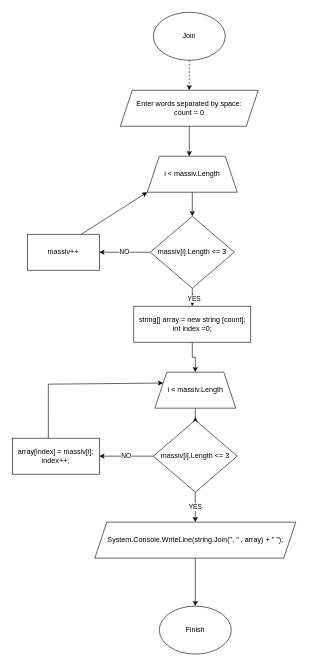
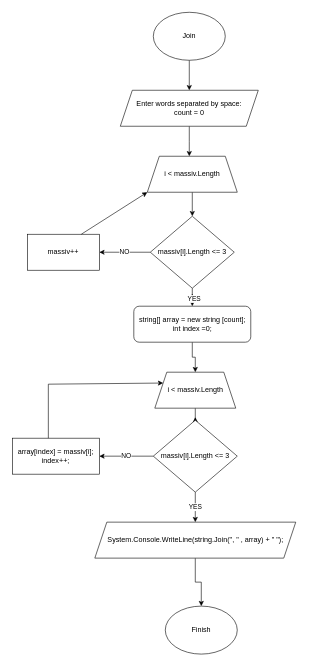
- <mxCell id="2" value="" style="edgeStyle=orthogonalEdgeStyle;rounded=0;orthogonalLoop=1;jettySize=auto;html=1;dashed=1;" edge="1" parent="1" source="3" target="5"><mxGeometry relative="1" as="geometry" /></mxCell>
+ <mxCell id="2" value="" style="edgeStyle=orthogonalEdgeStyle;rounded=0;orthogonalLoop=1;jettySize=auto;html=1;" edge="1" parent="1" source="3" target="5"><mxGeometry relative="1" as="geometry" /></mxCell>
- <mxCell id="22" value="string[] array = new string [count]; int index =0;" style="rounded=0;whiteSpace=wrap;html=1;" vertex="1" parent="1"><mxGeometry x="222.5" y="510" width="195" height="60" as="geometry" /></mxCell>
+ <mxCell id="22" value="string[] array = new string [count]; int index =0;" style="whiteSpace=wrap;html=1;rounded=1;" vertex="1" parent="1"><mxGeometry x="222.5" y="510" width="195" height="60" as="geometry" /></mxCell>
- <mxCell id="25" value="Finish" style="ellipse;whiteSpace=wrap;html=1;" vertex="1" parent="1"><mxGeometry x="265" y="1010" width="120" height="80" as="geometry" /></mxCell>
+ <mxCell id="25" value="Finish" style="ellipse;whiteSpace=wrap;html=1;" vertex="1" parent="1"><mxGeometry x="275" y="1010" width="120" height="80" as="geometry" /></mxCell>
